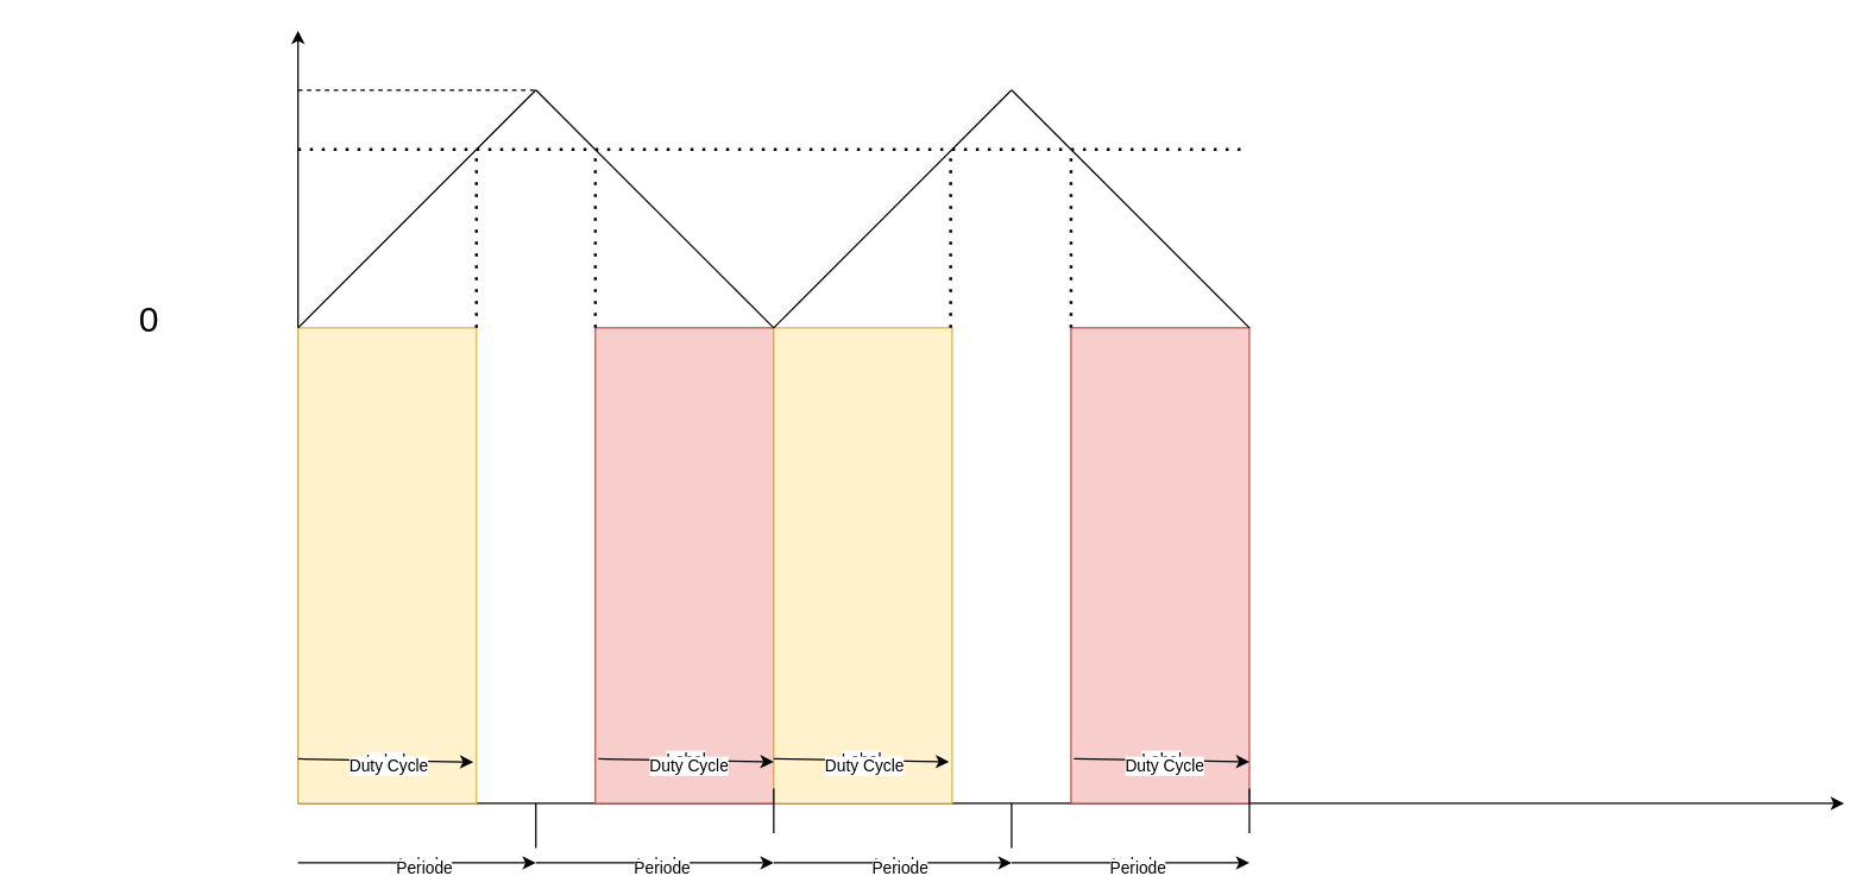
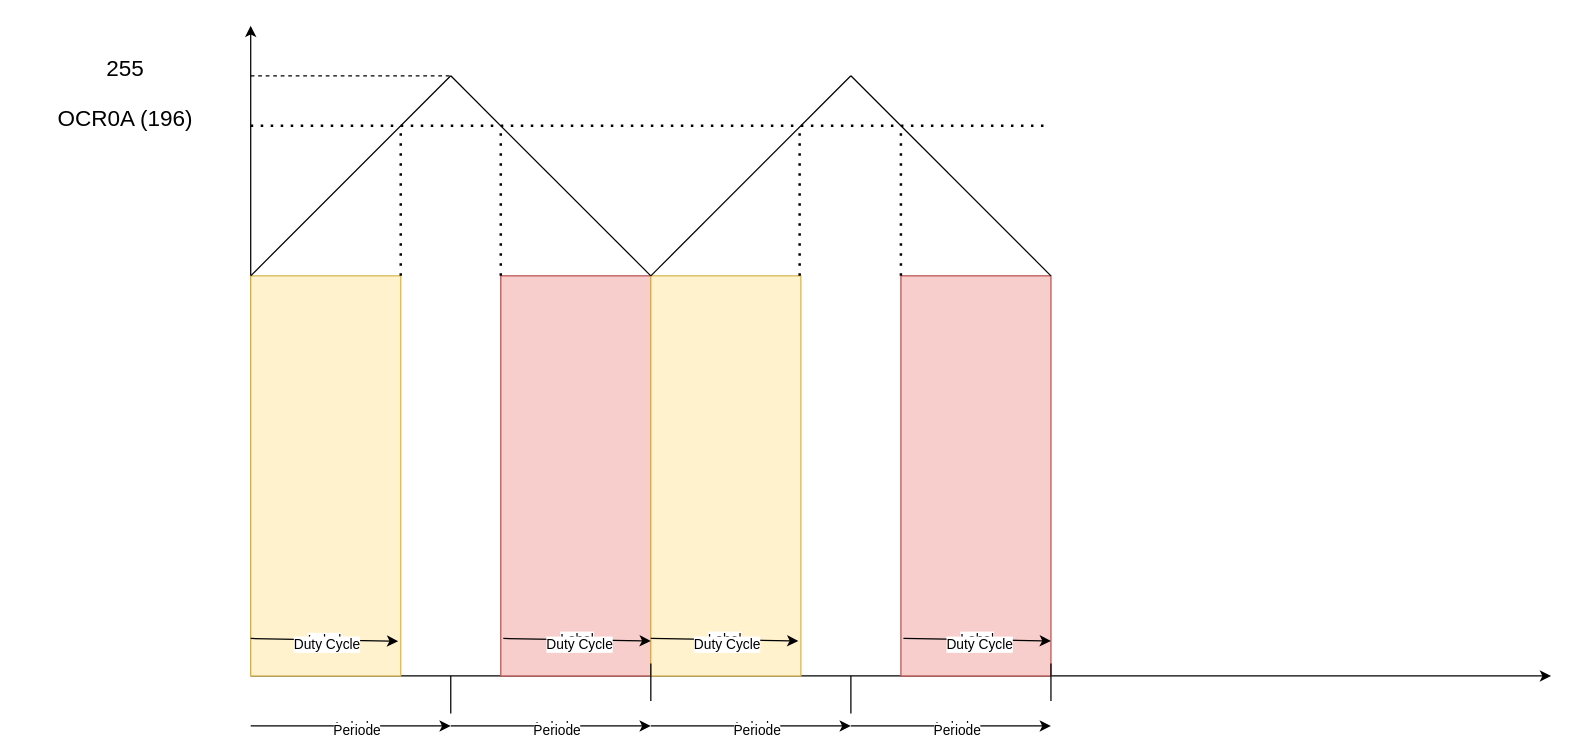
+ <mxCell id="22" value="&lt;font style=&quot;font-size: 18px;&quot;&gt;255&lt;/font&gt;" style="text;html=1;align=center;verticalAlign=middle;whiteSpace=wrap;rounded=0;" vertex="1" parent="1"><mxGeometry x="70" y="40" width="60" height="30" as="geometry" /></mxCell>
+ <mxCell id="24" value="&lt;font style=&quot;font-size: 18px;&quot;&gt;OCR0A (196)&lt;/font&gt;" style="text;html=1;align=center;verticalAlign=middle;whiteSpace=wrap;rounded=0;" vertex="1" parent="1"><mxGeometry x="20" y="80" width="160" height="30" as="geometry" /></mxCell>
- <mxCell id="21" value="&lt;font style=&quot;font-size: 24px;&quot;&gt;0&lt;/font&gt;" style="text;html=1;align=center;verticalAlign=middle;whiteSpace=wrap;rounded=0;" vertex="1" parent="1"><mxGeometry x="70" y="200" width="60" height="30" as="geometry" /></mxCell>
